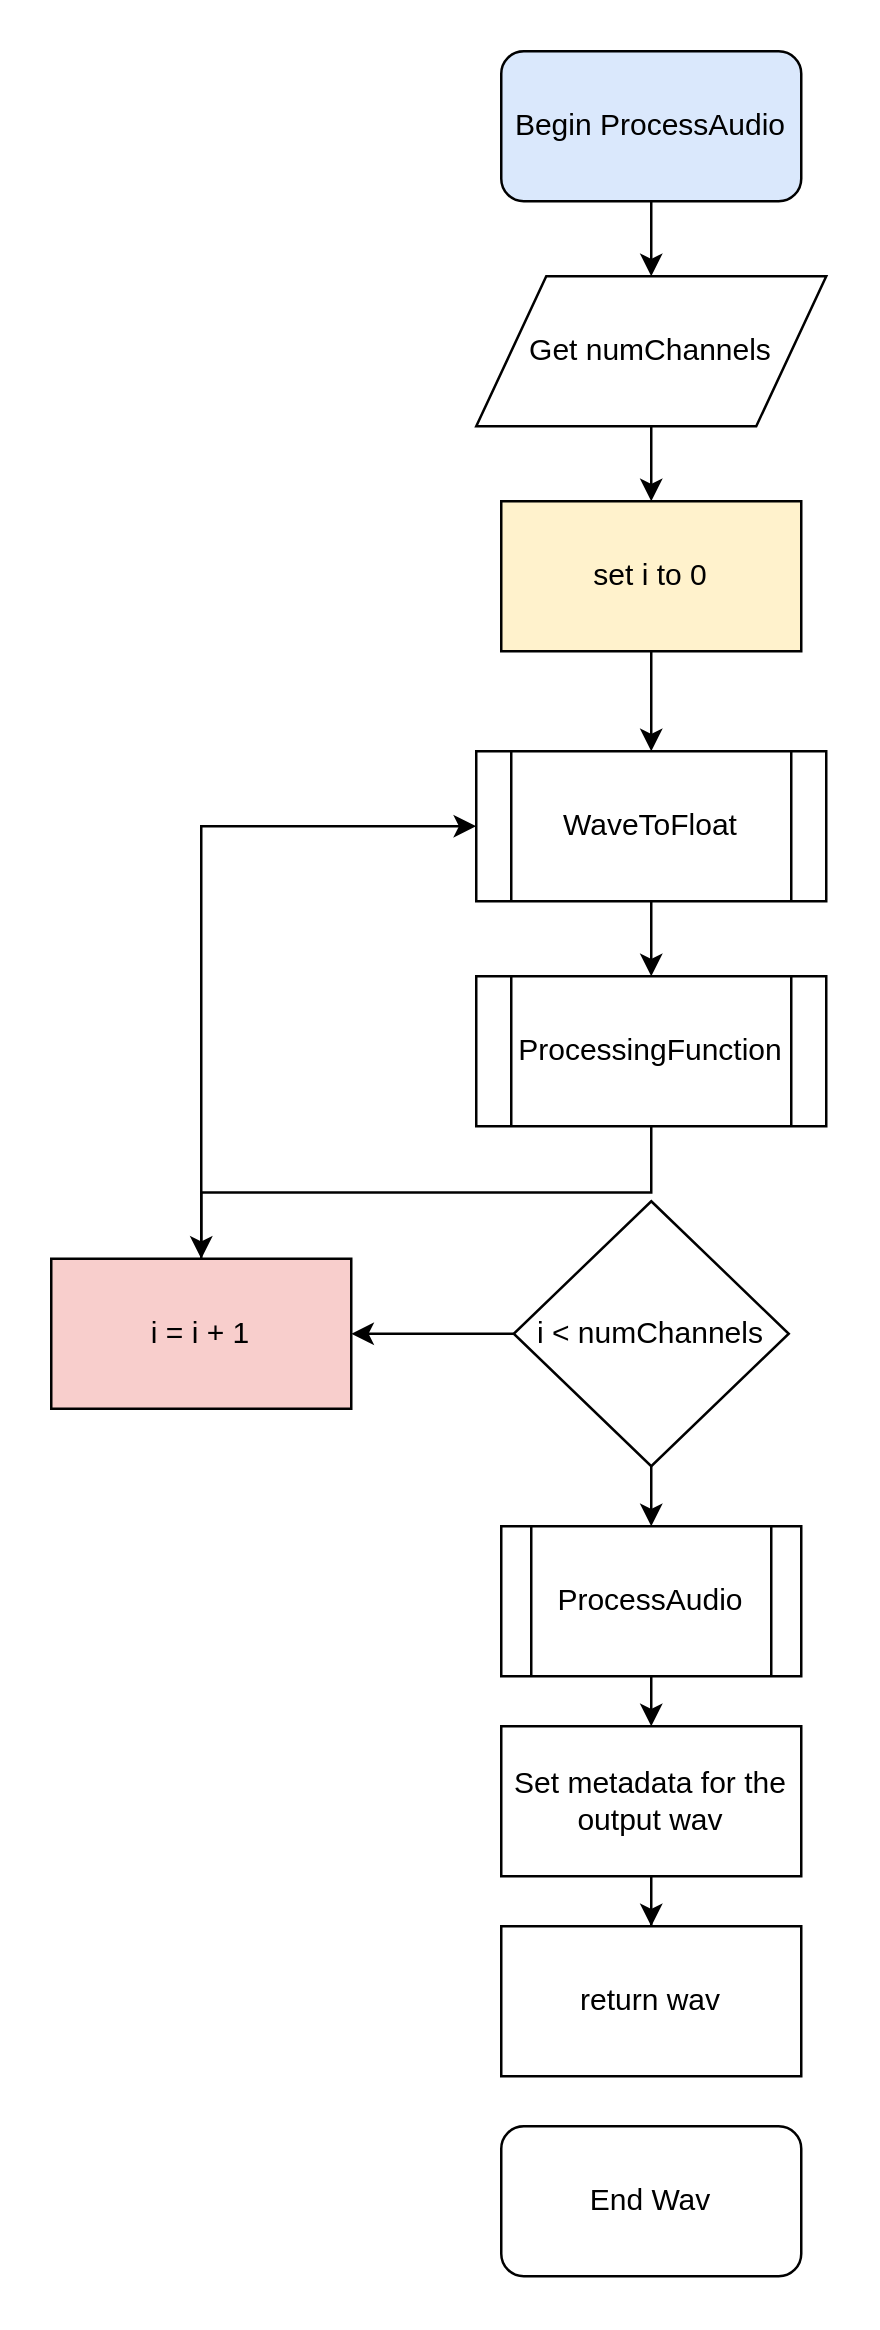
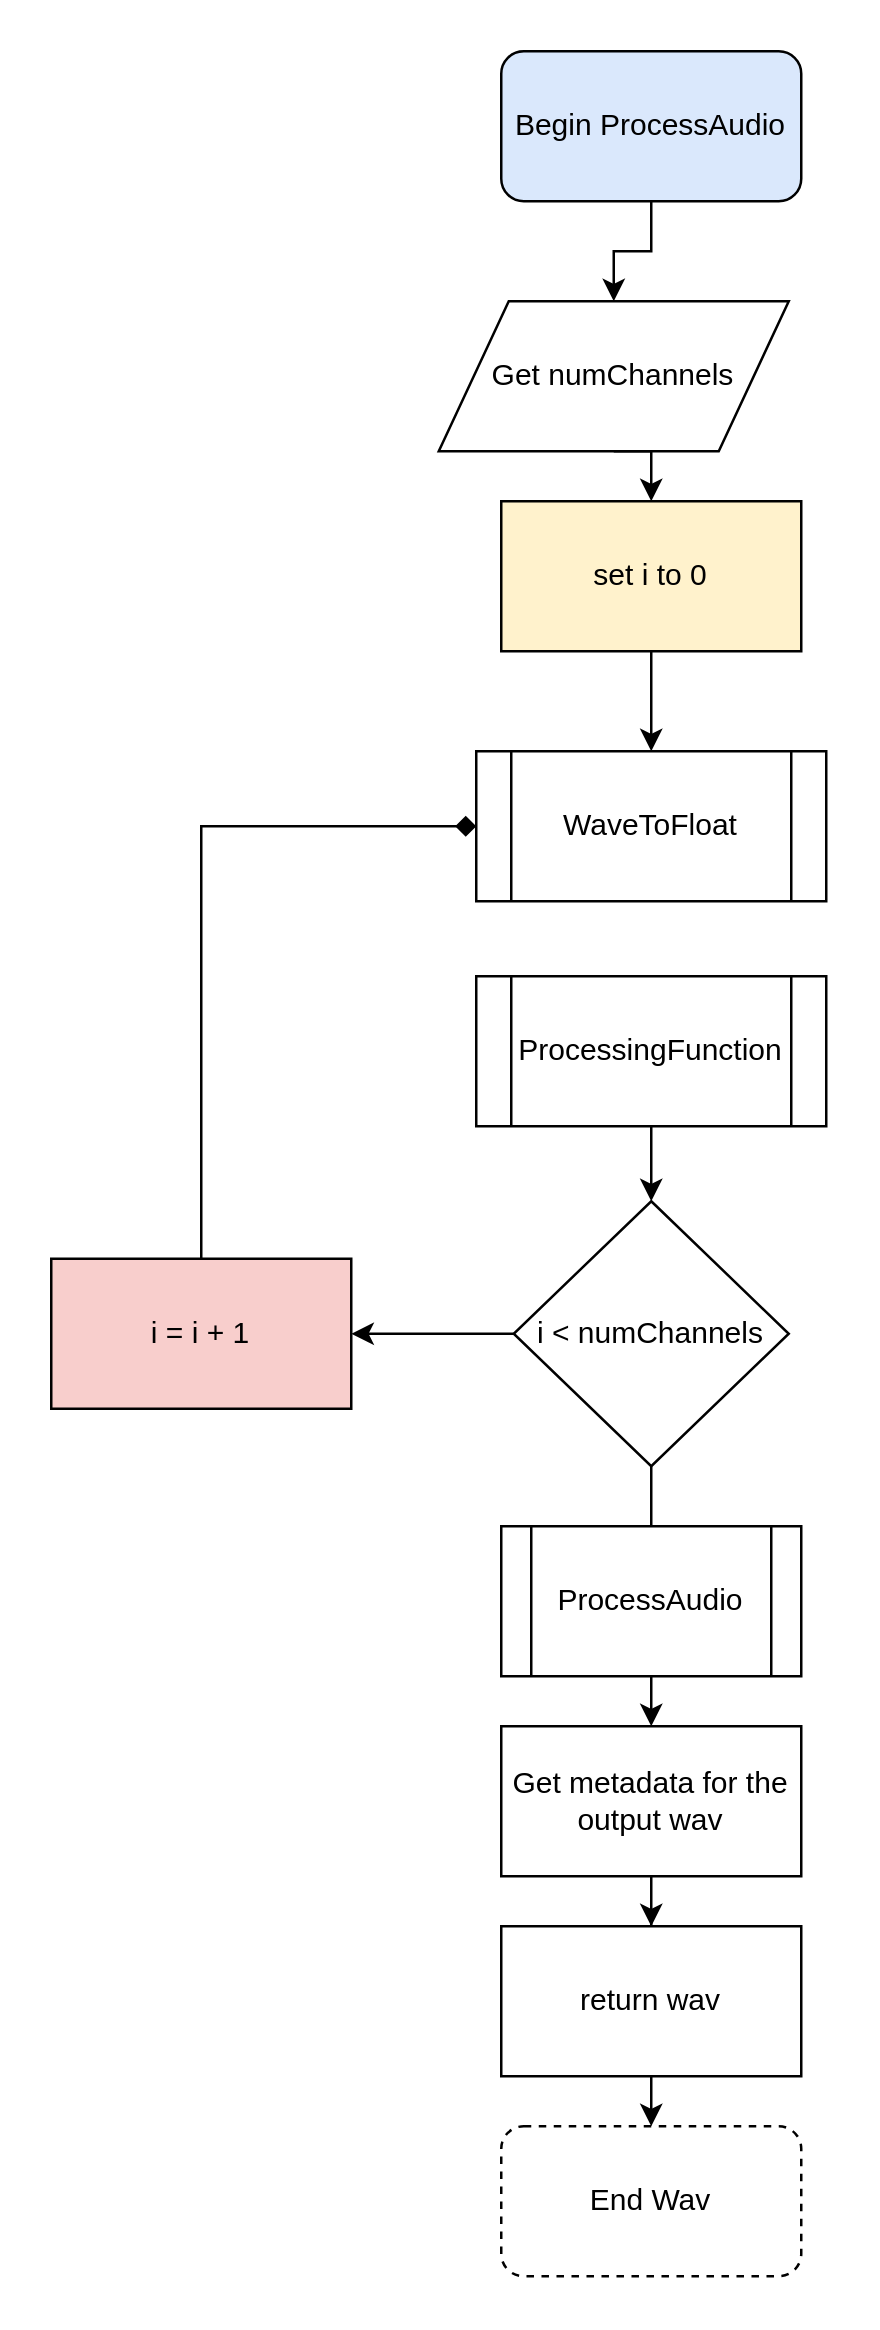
- <mxCell id="5" value="Get numChannels" style="shape=parallelogram;perimeter=parallelogramPerimeter;whiteSpace=wrap;html=1;" vertex="1" parent="1"><mxGeometry x="190" y="110" width="140" height="60" as="geometry" /></mxCell>
+ <mxCell id="5" value="Get numChannels" style="shape=parallelogram;perimeter=parallelogramPerimeter;whiteSpace=wrap;html=1;" vertex="1" parent="1"><mxGeometry x="175" y="120" width="140" height="60" as="geometry" /></mxCell>
- <mxCell id="13" style="edgeStyle=orthogonalEdgeStyle;rounded=0;orthogonalLoop=1;jettySize=auto;html=1;exitX=0.5;exitY=0;exitDx=0;exitDy=0;entryX=0;entryY=0.5;entryDx=0;entryDy=0;" edge="1" parent="1" source="14" target="7"><mxGeometry relative="1" as="geometry" /></mxCell>
+ <mxCell id="13" style="edgeStyle=orthogonalEdgeStyle;rounded=0;orthogonalLoop=1;jettySize=auto;html=1;exitX=0.5;exitY=0;exitDx=0;exitDy=0;entryX=0;entryY=0.5;entryDx=0;entryDy=0;endArrow=diamond;" edge="1" parent="1" source="14" target="7"><mxGeometry relative="1" as="geometry" /></mxCell>
- <mxCell id="6" style="edgeStyle=orthogonalEdgeStyle;rounded=0;orthogonalLoop=1;jettySize=auto;html=1;exitX=0.5;exitY=1;exitDx=0;exitDy=0;" edge="1" parent="1" source="7" target="16"><mxGeometry relative="1" as="geometry" /></mxCell>
- <mxCell id="15" style="edgeStyle=orthogonalEdgeStyle;rounded=0;orthogonalLoop=1;jettySize=auto;html=1;exitX=0.5;exitY=1;exitDx=0;exitDy=0;" edge="1" parent="1" source="16" target="14"><mxGeometry relative="1" as="geometry" /></mxCell>
+ <mxCell id="15" style="edgeStyle=orthogonalEdgeStyle;rounded=0;orthogonalLoop=1;jettySize=auto;html=1;exitX=0.5;exitY=1;exitDx=0;exitDy=0;" edge="1" parent="1" source="16" target="10"><mxGeometry relative="1" as="geometry" /></mxCell>
- <mxCell id="8" style="edgeStyle=orthogonalEdgeStyle;rounded=0;orthogonalLoop=1;jettySize=auto;html=1;exitX=0.5;exitY=1;exitDx=0;exitDy=0;entryX=0.5;entryY=0;entryDx=0;entryDy=0;" edge="1" parent="1" source="10" target="18"><mxGeometry relative="1" as="geometry" /></mxCell>
+ <mxCell id="8" style="edgeStyle=orthogonalEdgeStyle;rounded=0;orthogonalLoop=1;jettySize=auto;html=1;exitX=0.5;exitY=1;exitDx=0;exitDy=0;entryX=0.5;entryY=0;entryDx=0;entryDy=0;endArrow=none;" edge="1" parent="1" source="10" target="18"><mxGeometry relative="1" as="geometry" /></mxCell>
- <mxCell id="20" value="Set metadata for the output wav" style="rounded=0;whiteSpace=wrap;html=1;" vertex="1" parent="1"><mxGeometry x="200" y="690" width="120" height="60" as="geometry" /></mxCell>
+ <mxCell id="20" value="Get metadata for the output wav" style="rounded=0;whiteSpace=wrap;html=1;" vertex="1" parent="1"><mxGeometry x="200" y="690" width="120" height="60" as="geometry" /></mxCell>
+ <mxCell id="21" style="edgeStyle=orthogonalEdgeStyle;rounded=0;orthogonalLoop=1;jettySize=auto;html=1;exitX=0.5;exitY=1;exitDx=0;exitDy=0;entryX=0.5;entryY=0;entryDx=0;entryDy=0;" edge="1" parent="1" source="22" target="23"><mxGeometry relative="1" as="geometry" /></mxCell>
- <mxCell id="23" value="End Wav" style="rounded=1;whiteSpace=wrap;html=1;" vertex="1" parent="1"><mxGeometry x="200" y="850" width="120" height="60" as="geometry" /></mxCell>
+ <mxCell id="23" value="End Wav" style="rounded=1;whiteSpace=wrap;html=1;dashed=1;" vertex="1" parent="1"><mxGeometry x="200" y="850" width="120" height="60" as="geometry" /></mxCell>
